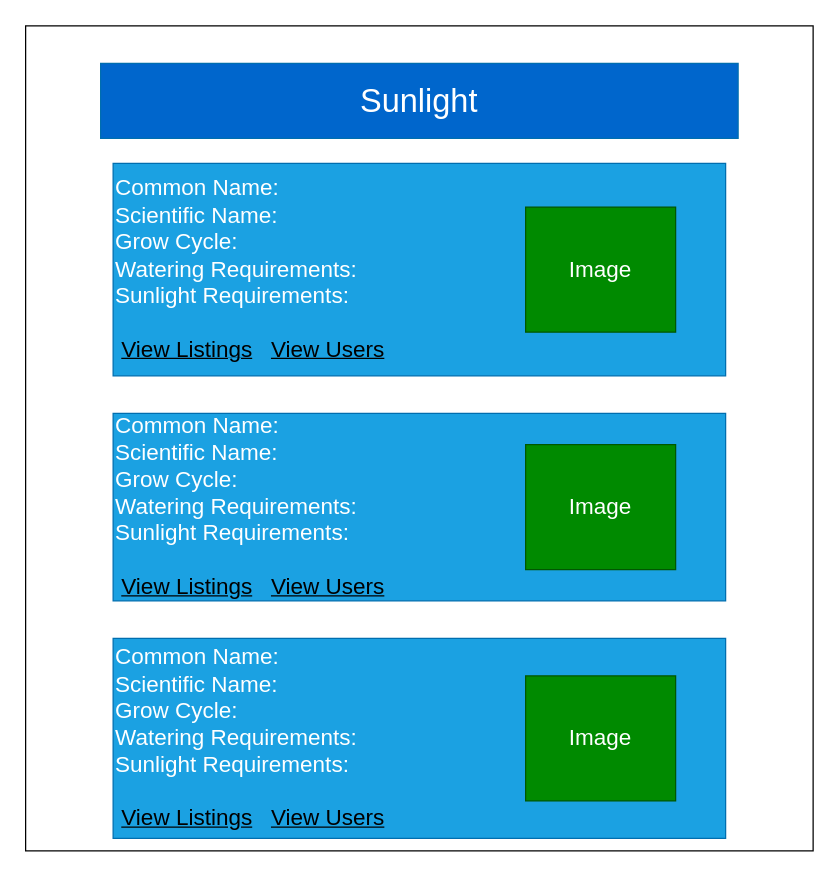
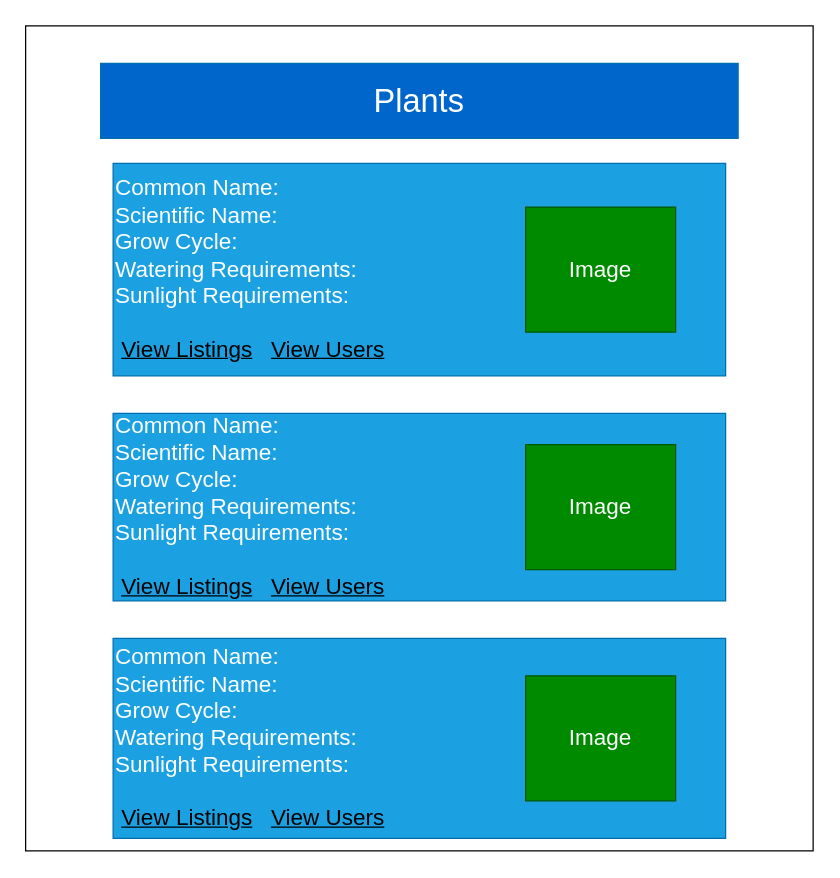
- <mxCell id="3" value="&lt;font style=&quot;font-size: 26px;&quot;&gt;Sunlight&lt;/font&gt;" style="whiteSpace=wrap;html=1;fillColor=#0066CC;fontColor=#ffffff;strokeColor=#006EAF;" vertex="1" parent="1"><mxGeometry x="80" y="50" width="510" height="60" as="geometry" /></mxCell>
+ <mxCell id="3" value="&lt;font style=&quot;font-size: 26px;&quot;&gt;Plants&lt;/font&gt;" style="whiteSpace=wrap;html=1;fillColor=#0066CC;fontColor=#ffffff;strokeColor=#006EAF;" vertex="1" parent="1"><mxGeometry x="80" y="50" width="510" height="60" as="geometry" /></mxCell>
